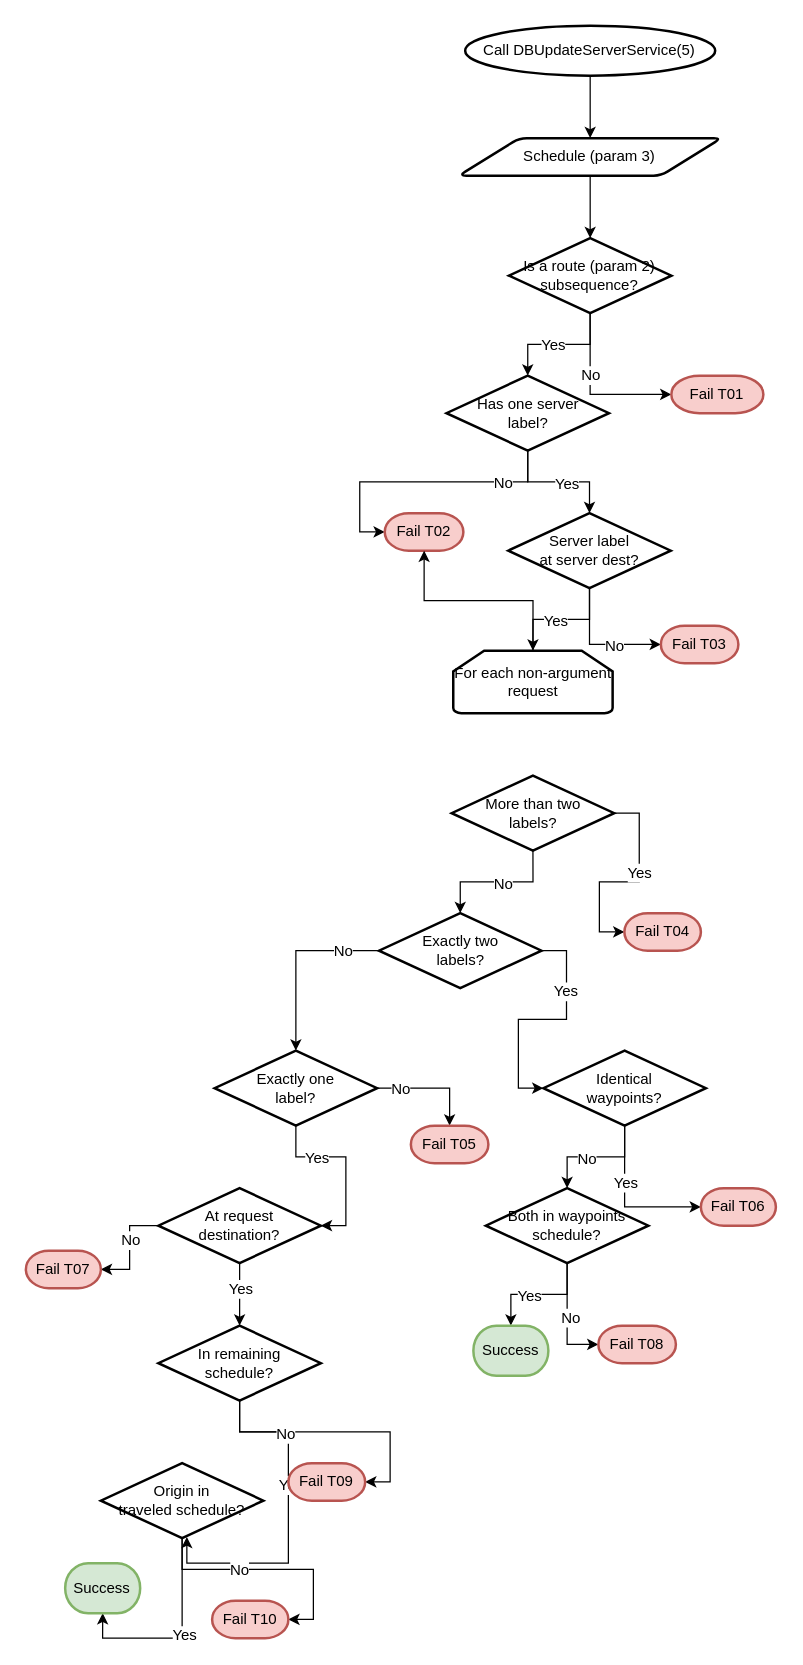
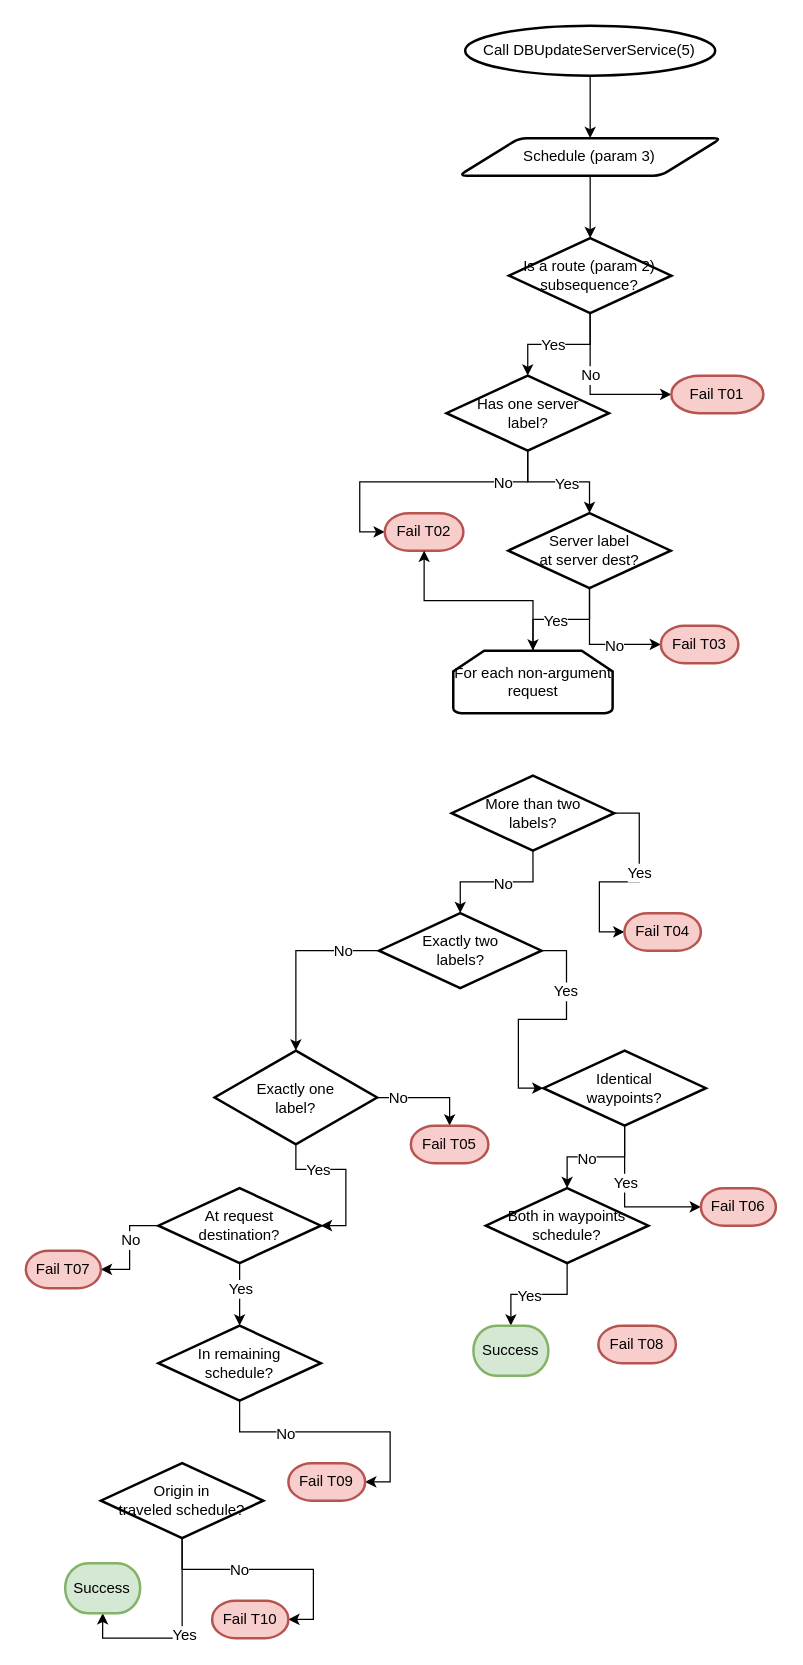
- <mxCell id="54" value="&lt;div&gt;Exactly one&lt;br&gt;&lt;/div&gt;&lt;div&gt;label?&lt;br&gt;&lt;/div&gt;" style="strokeWidth=2;html=1;shape=mxgraph.flowchart.decision;whiteSpace=wrap;" vertex="1" parent="1"><mxGeometry x="171" y="840" width="130" height="60" as="geometry" /></mxCell>
+ <mxCell id="54" value="&lt;div&gt;Exactly one&lt;br&gt;&lt;/div&gt;&lt;div&gt;label?&lt;br&gt;&lt;/div&gt;" style="strokeWidth=2;html=1;shape=mxgraph.flowchart.decision;whiteSpace=wrap;" vertex="1" parent="1"><mxGeometry x="171" y="840" width="130" height="75" as="geometry" /></mxCell>
- <mxCell id="45" style="edgeStyle=orthogonalEdgeStyle;rounded=0;orthogonalLoop=1;jettySize=auto;html=1;entryX=0;entryY=0.5;entryDx=0;entryDy=0;entryPerimeter=0;" edge="1" parent="1" source="47" target="48"><mxGeometry relative="1" as="geometry" /></mxCell>
- <mxCell id="46" value="No" style="text;html=1;align=center;verticalAlign=middle;resizable=0;points=[];;labelBackgroundColor=#ffffff;" vertex="1" connectable="0" parent="45"><mxGeometry x="-0.044" y="2" relative="1" as="geometry"><mxPoint as="offset" /></mxGeometry></mxCell>
- <mxCell id="62" style="edgeStyle=orthogonalEdgeStyle;rounded=0;orthogonalLoop=1;jettySize=auto;html=1;entryX=0.529;entryY=0.984;entryDx=0;entryDy=0;entryPerimeter=0;" edge="1" parent="1" source="66" target="72"><mxGeometry relative="1" as="geometry" /></mxCell>
- <mxCell id="63" value="Yes" style="text;html=1;align=center;verticalAlign=middle;resizable=0;points=[];;labelBackgroundColor=#ffffff;" vertex="1" connectable="0" parent="62"><mxGeometry x="-0.217" y="1" relative="1" as="geometry"><mxPoint as="offset" /></mxGeometry></mxCell>
